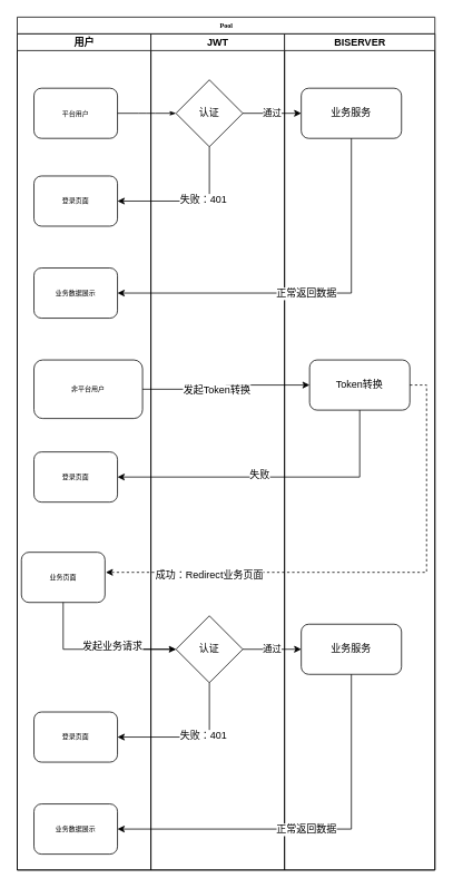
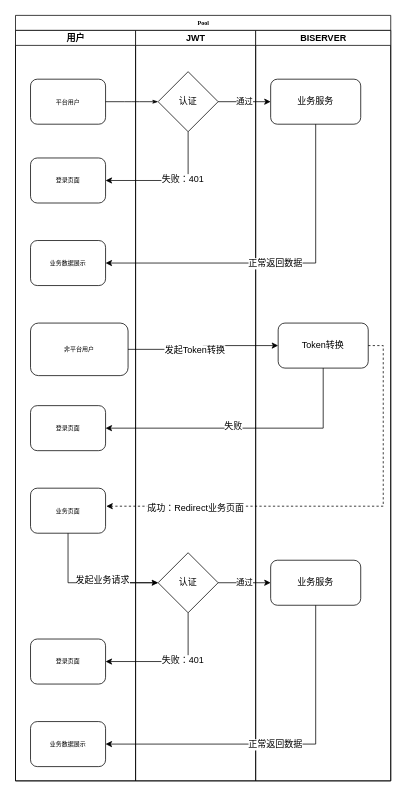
- <mxCell id="9" value="业务页面" style="rounded=1;whiteSpace=wrap;html=1;shadow=0;labelBackgroundColor=none;strokeColor=#000000;strokeWidth=1;fillColor=#ffffff;fontFamily=Verdana;fontSize=8;fontColor=#000000;align=center;" parent="3" vertex="1"><mxGeometry x="5" y="620" width="100" height="60" as="geometry" /></mxCell>
+ <mxCell id="9" value="业务页面" style="rounded=1;whiteSpace=wrap;html=1;shadow=0;labelBackgroundColor=none;strokeColor=#000000;strokeWidth=1;fillColor=#ffffff;fontFamily=Verdana;fontSize=8;fontColor=#000000;align=center;" parent="3" vertex="1"><mxGeometry x="20" y="610" width="100" height="60" as="geometry" /></mxCell>
